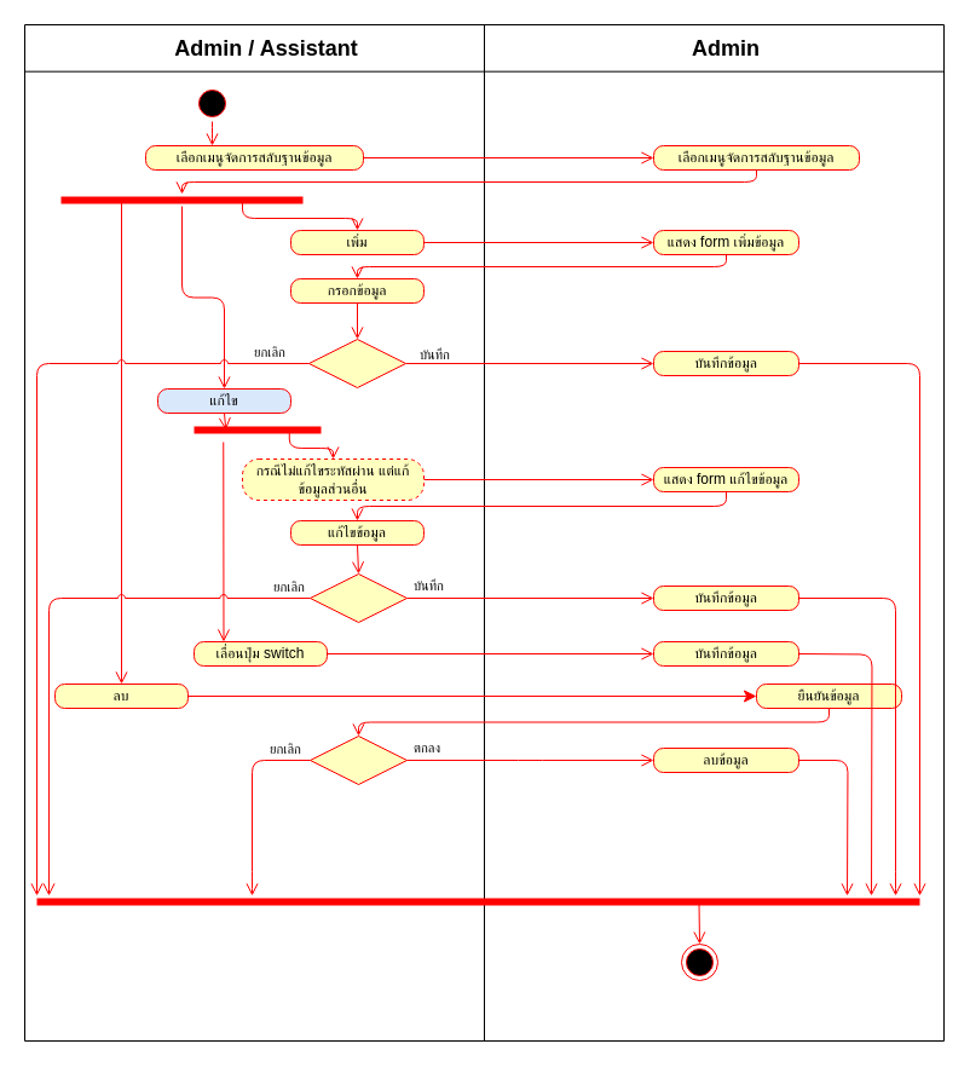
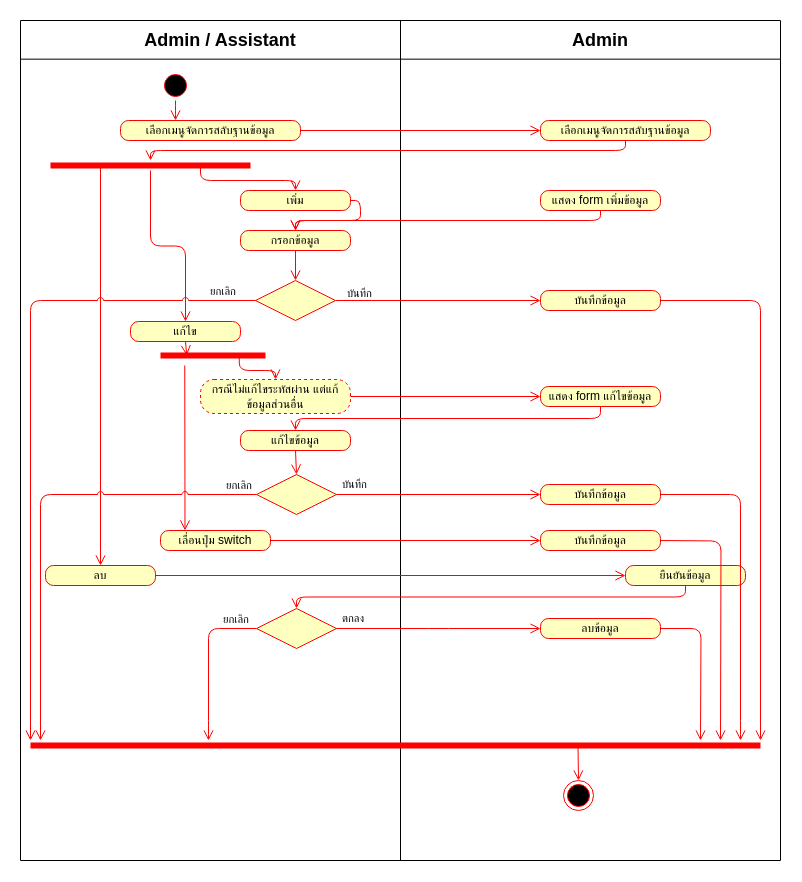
- <mxCell id="23" value="" style="edgeStyle=orthogonalEdgeStyle;html=1;verticalAlign=bottom;endArrow=open;endSize=8;strokeColor=#ff0000;exitX=1;exitY=0.5;exitDx=0;exitDy=0;" parent="1" source="19" target="22" edge="1"><mxGeometry relative="1" as="geometry"><mxPoint x="530" y="205" as="targetPoint" /><mxPoint x="340" y="204.5" as="sourcePoint" /></mxGeometry></mxCell>
+ <mxCell id="23" value="" style="edgeStyle=orthogonalEdgeStyle;html=1;verticalAlign=bottom;endArrow=open;endSize=8;strokeColor=#ff0000;exitX=1;exitY=0.5;exitDx=0;exitDy=0;" parent="1" source="19" target="24" edge="1"><mxGeometry relative="1" as="geometry"><mxPoint x="530" y="205" as="targetPoint" /><mxPoint x="340" y="204.5" as="sourcePoint" /></mxGeometry></mxCell>
- <mxCell id="20" value="แก้ไข" style="rounded=1;whiteSpace=wrap;html=1;arcSize=40;fontColor=#000000;fillColor=#dae8fc;strokeColor=#ff0000;" parent="1" vertex="1"><mxGeometry x="130" y="321" width="110" height="20" as="geometry" /></mxCell>
+ <mxCell id="20" value="แก้ไข" style="rounded=1;whiteSpace=wrap;html=1;arcSize=40;fontColor=#000000;fillColor=#ffffc0;strokeColor=#ff0000;" parent="1" vertex="1"><mxGeometry x="130" y="321" width="110" height="20" as="geometry" /></mxCell>
- <mxCell id="50" value="" style="edgeStyle=orthogonalEdgeStyle;html=1;verticalAlign=bottom;endArrow=classic;endSize=8;strokeColor=#ff0000;exitX=1;exitY=0.5;exitDx=0;exitDy=0;entryX=0;entryY=0.5;entryDx=0;entryDy=0;" parent="1" source="21" target="49" edge="1"><mxGeometry relative="1" as="geometry"><mxPoint x="345" y="574.5" as="targetPoint" /><mxPoint x="155" y="574.5" as="sourcePoint" /></mxGeometry></mxCell>
+ <mxCell id="50" value="" style="edgeStyle=orthogonalEdgeStyle;html=1;verticalAlign=bottom;endArrow=open;endSize=8;strokeColor=#ff0000;exitX=1;exitY=0.5;exitDx=0;exitDy=0;entryX=0;entryY=0.5;entryDx=0;entryDy=0;" parent="1" source="21" target="49" edge="1"><mxGeometry relative="1" as="geometry"><mxPoint x="345" y="574.5" as="targetPoint" /><mxPoint x="155" y="574.5" as="sourcePoint" /></mxGeometry></mxCell>
